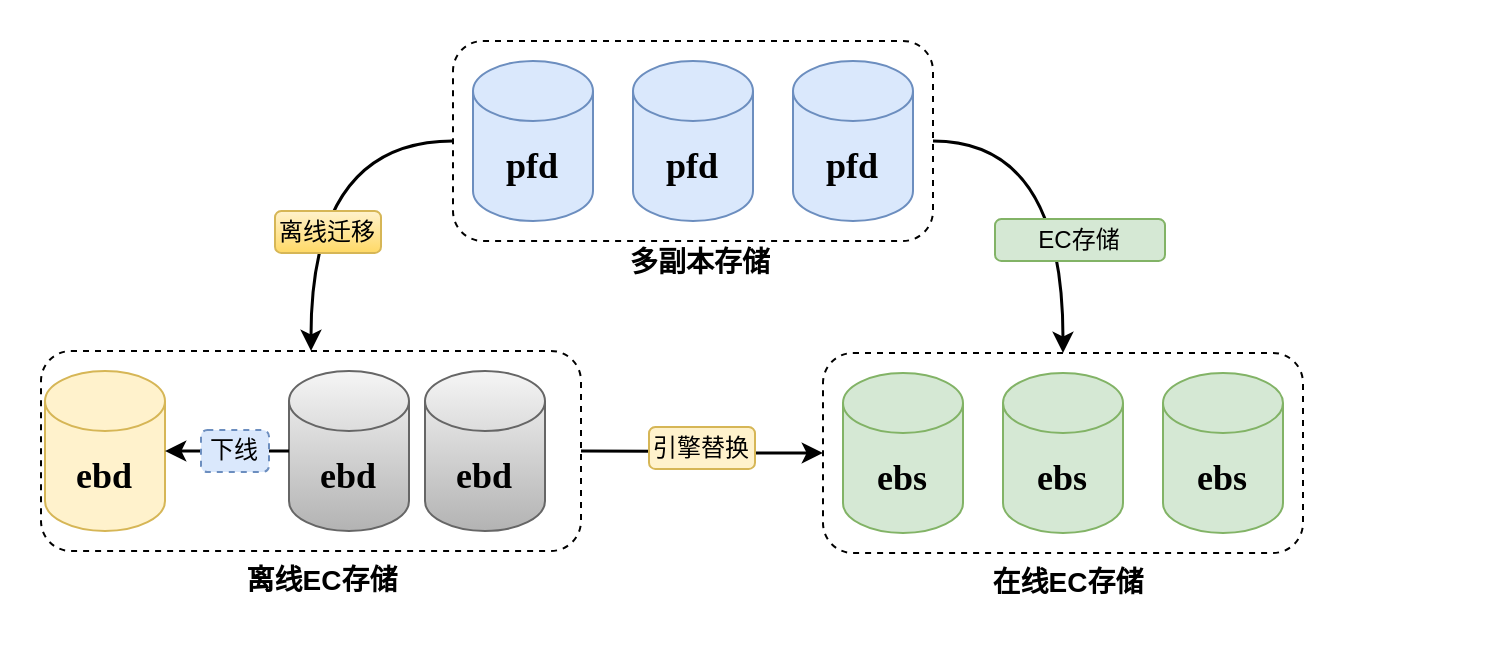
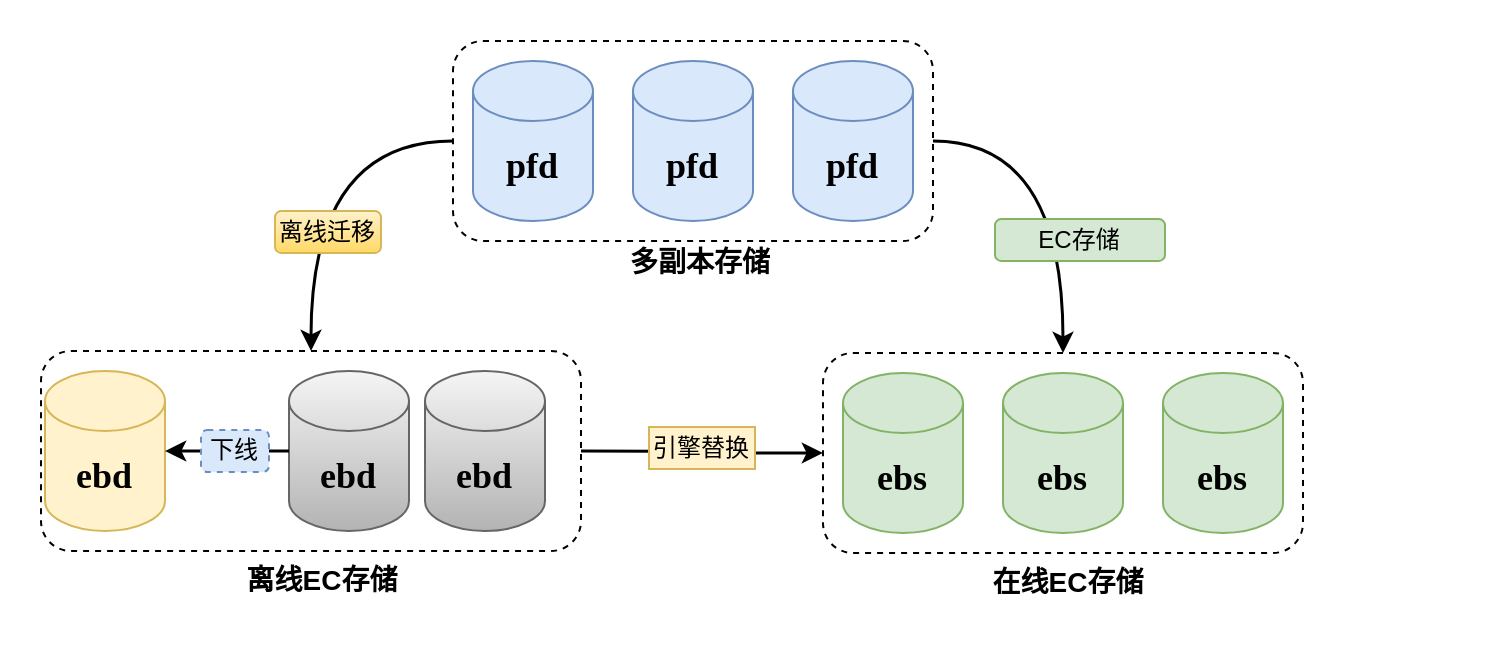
- <mxCell id="27" value="引擎替换" style="rounded=1;whiteSpace=wrap;html=1;fillColor=#fff2cc;strokeColor=#d6b656;" vertex="1" parent="1"><mxGeometry x="324" y="213" width="53" height="21" as="geometry" /></mxCell>
+ <mxCell id="27" value="引擎替换" style="whiteSpace=wrap;html=1;fillColor=#fff2cc;strokeColor=#d6b656;rounded=0;" vertex="1" parent="1"><mxGeometry x="324" y="213" width="53" height="21" as="geometry" /></mxCell>
